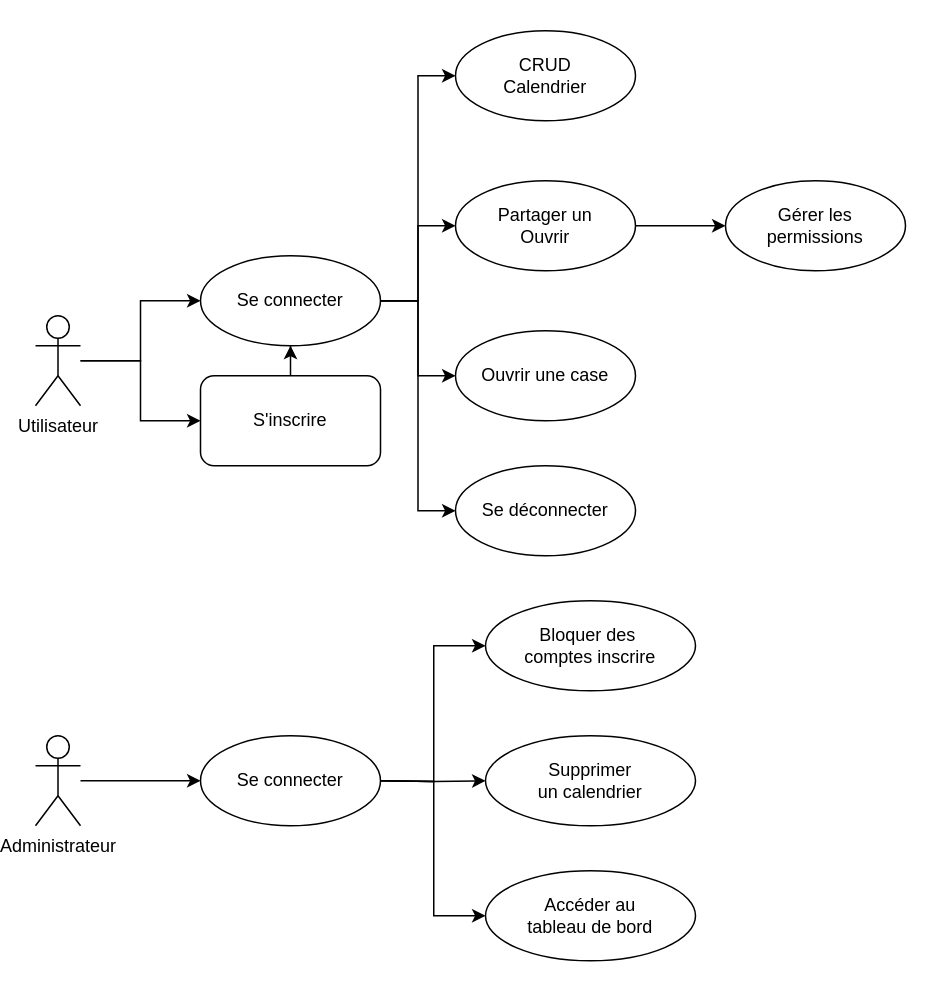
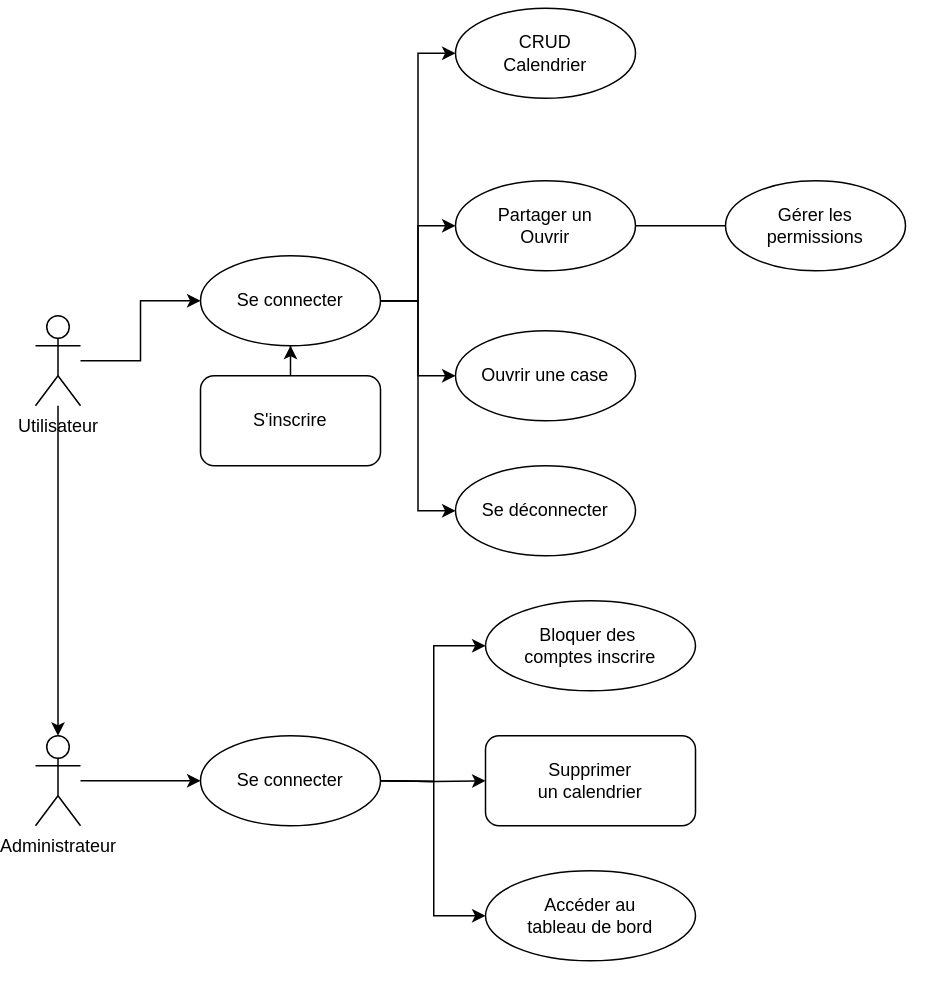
- <mxCell id="12" value="CRUD&lt;div&gt;Calendrier&lt;/div&gt;" style="ellipse;whiteSpace=wrap;html=1;" parent="1" vertex="1"><mxGeometry x="300" y="20" width="120" height="60" as="geometry" /></mxCell>
+ <mxCell id="12" value="CRUD&lt;div&gt;Calendrier&lt;/div&gt;" style="ellipse;whiteSpace=wrap;html=1;" parent="1" vertex="1"><mxGeometry x="300" y="5" width="120" height="60" as="geometry" /></mxCell>
- <mxCell id="15" style="edgeStyle=orthogonalEdgeStyle;rounded=0;orthogonalLoop=1;jettySize=auto;html=1;entryX=0;entryY=0.5;entryDx=0;entryDy=0;" parent="1" source="16" target="24" edge="1"><mxGeometry relative="1" as="geometry" /></mxCell>
+ <mxCell id="15" style="edgeStyle=orthogonalEdgeStyle;rounded=0;orthogonalLoop=1;jettySize=auto;html=1;entryX=0;entryY=0.5;entryDx=0;entryDy=0;endArrow=none;" parent="1" source="16" target="24" edge="1"><mxGeometry relative="1" as="geometry" /></mxCell>
- <mxCell id="3" style="edgeStyle=orthogonalEdgeStyle;rounded=0;orthogonalLoop=1;jettySize=auto;html=1;entryX=0;entryY=0.5;entryDx=0;entryDy=0;" parent="1" source="4" target="6" edge="1"><mxGeometry relative="1" as="geometry" /></mxCell>
+ <mxCell id="3" style="edgeStyle=orthogonalEdgeStyle;rounded=0;orthogonalLoop=1;jettySize=auto;html=1;" parent="1" source="4" target="21" edge="1"><mxGeometry relative="1" as="geometry" /></mxCell>
- <mxCell id="23" value="Supprimer&lt;div&gt;un calendrier&lt;/div&gt;" style="ellipse;whiteSpace=wrap;html=1;" parent="1" vertex="1"><mxGeometry x="320" y="490" width="140" height="60" as="geometry" /></mxCell>
+ <mxCell id="23" value="Supprimer&lt;div&gt;un calendrier&lt;/div&gt;" style="whiteSpace=wrap;html=1;rounded=1;" parent="1" vertex="1"><mxGeometry x="320" y="490" width="140" height="60" as="geometry" /></mxCell>
